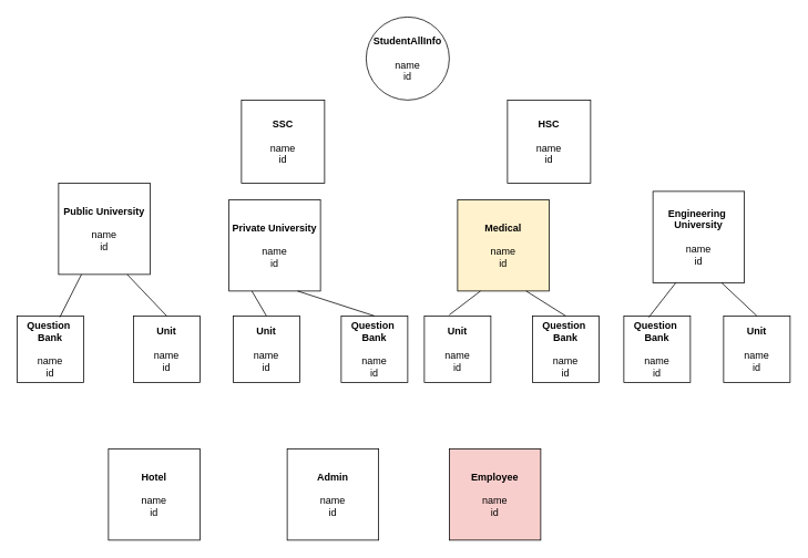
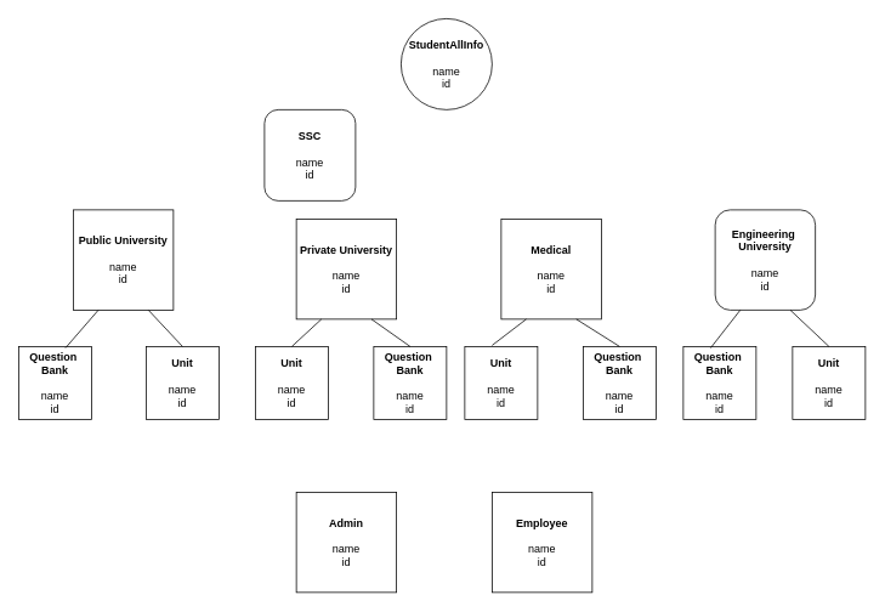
- <mxCell id="10" value="&lt;b&gt;SSC&lt;br&gt;&lt;br&gt;&lt;/b&gt;name&lt;br&gt;id" style="whiteSpace=wrap;html=1;aspect=fixed;" parent="1" vertex="1"><mxGeometry x="290" y="120" width="100" height="100" as="geometry" /></mxCell>
+ <mxCell id="10" value="&lt;b&gt;SSC&lt;br&gt;&lt;br&gt;&lt;/b&gt;name&lt;br&gt;id" style="whiteSpace=wrap;html=1;aspect=fixed;rounded=1;" parent="1" vertex="1"><mxGeometry x="290" y="120" width="100" height="100" as="geometry" /></mxCell>
- <mxCell id="11" value="&lt;b&gt;HSC&lt;br&gt;&lt;br&gt;&lt;/b&gt;name&lt;br&gt;id" style="whiteSpace=wrap;html=1;aspect=fixed;" parent="1" vertex="1"><mxGeometry x="610" y="120" width="100" height="100" as="geometry" /></mxCell>
- <mxCell id="3" value="&lt;b&gt;Public University&lt;br&gt;&lt;br&gt;&lt;/b&gt;name&lt;br&gt;id" style="whiteSpace=wrap;html=1;aspect=fixed;" parent="1" vertex="1"><mxGeometry x="70" y="220" width="110" height="110" as="geometry" /></mxCell>
+ <mxCell id="3" value="&lt;b&gt;Public University&lt;br&gt;&lt;br&gt;&lt;/b&gt;name&lt;br&gt;id" style="whiteSpace=wrap;html=1;aspect=fixed;" parent="1" vertex="1"><mxGeometry x="80" y="230" width="110" height="110" as="geometry" /></mxCell>
- <mxCell id="6" value="&lt;b&gt;Engineering&amp;nbsp;&lt;br&gt;University&lt;/b&gt;&lt;br&gt;&lt;br&gt;name&lt;br&gt;id" style="whiteSpace=wrap;html=1;aspect=fixed;" parent="1" vertex="1"><mxGeometry x="785" y="230" width="110" height="110" as="geometry" /></mxCell>
+ <mxCell id="6" value="&lt;b&gt;Engineering&amp;nbsp;&lt;br&gt;University&lt;/b&gt;&lt;br&gt;&lt;br&gt;name&lt;br&gt;id" style="whiteSpace=wrap;html=1;aspect=fixed;rounded=1;" parent="1" vertex="1"><mxGeometry x="785" y="230" width="110" height="110" as="geometry" /></mxCell>
- <mxCell id="4" value="&lt;b&gt;Private University&lt;br&gt;&lt;br&gt;&lt;/b&gt;name&lt;br&gt;id" style="whiteSpace=wrap;html=1;aspect=fixed;" parent="1" vertex="1"><mxGeometry x="275" y="240" width="110" height="110" as="geometry" /></mxCell>
+ <mxCell id="4" value="&lt;b&gt;Private University&lt;br&gt;&lt;br&gt;&lt;/b&gt;name&lt;br&gt;id" style="whiteSpace=wrap;html=1;aspect=fixed;" parent="1" vertex="1"><mxGeometry x="325" y="240" width="110" height="110" as="geometry" /></mxCell>
- <mxCell id="5" value="&lt;b&gt;Medical&lt;br&gt;&lt;br&gt;&lt;/b&gt;name&lt;br&gt;id" style="whiteSpace=wrap;html=1;aspect=fixed;fillColor=#fff2cc;" parent="1" vertex="1"><mxGeometry x="550" y="240" width="110" height="110" as="geometry" /></mxCell>
+ <mxCell id="5" value="&lt;b&gt;Medical&lt;br&gt;&lt;br&gt;&lt;/b&gt;name&lt;br&gt;id" style="whiteSpace=wrap;html=1;aspect=fixed;" parent="1" vertex="1"><mxGeometry x="550" y="240" width="110" height="110" as="geometry" /></mxCell>
- <mxCell id="7" value="&lt;b&gt;Hotel&lt;br&gt;&lt;br&gt;&lt;/b&gt;name&lt;br&gt;id" style="whiteSpace=wrap;html=1;aspect=fixed;" parent="1" vertex="1"><mxGeometry x="130" y="540" width="110" height="110" as="geometry" /></mxCell>
- <mxCell id="8" value="&lt;b&gt;Admin&lt;br&gt;&lt;br&gt;&lt;/b&gt;name&lt;br&gt;id" style="whiteSpace=wrap;html=1;aspect=fixed;" parent="1" vertex="1"><mxGeometry x="345" y="540" width="110" height="110" as="geometry" /></mxCell>
+ <mxCell id="8" value="&lt;b&gt;Admin&lt;br&gt;&lt;br&gt;&lt;/b&gt;name&lt;br&gt;id" style="whiteSpace=wrap;html=1;aspect=fixed;" parent="1" vertex="1"><mxGeometry x="325" y="540" width="110" height="110" as="geometry" /></mxCell>
- <mxCell id="9" value="&lt;b&gt;Employee&lt;br&gt;&lt;br&gt;&lt;/b&gt;name&lt;br&gt;id" style="whiteSpace=wrap;html=1;aspect=fixed;fillColor=#f8cecc;" parent="1" vertex="1"><mxGeometry x="540" y="540" width="110" height="110" as="geometry" /></mxCell>
+ <mxCell id="9" value="&lt;b&gt;Employee&lt;br&gt;&lt;br&gt;&lt;/b&gt;name&lt;br&gt;id" style="whiteSpace=wrap;html=1;aspect=fixed;" parent="1" vertex="1"><mxGeometry x="540" y="540" width="110" height="110" as="geometry" /></mxCell>
